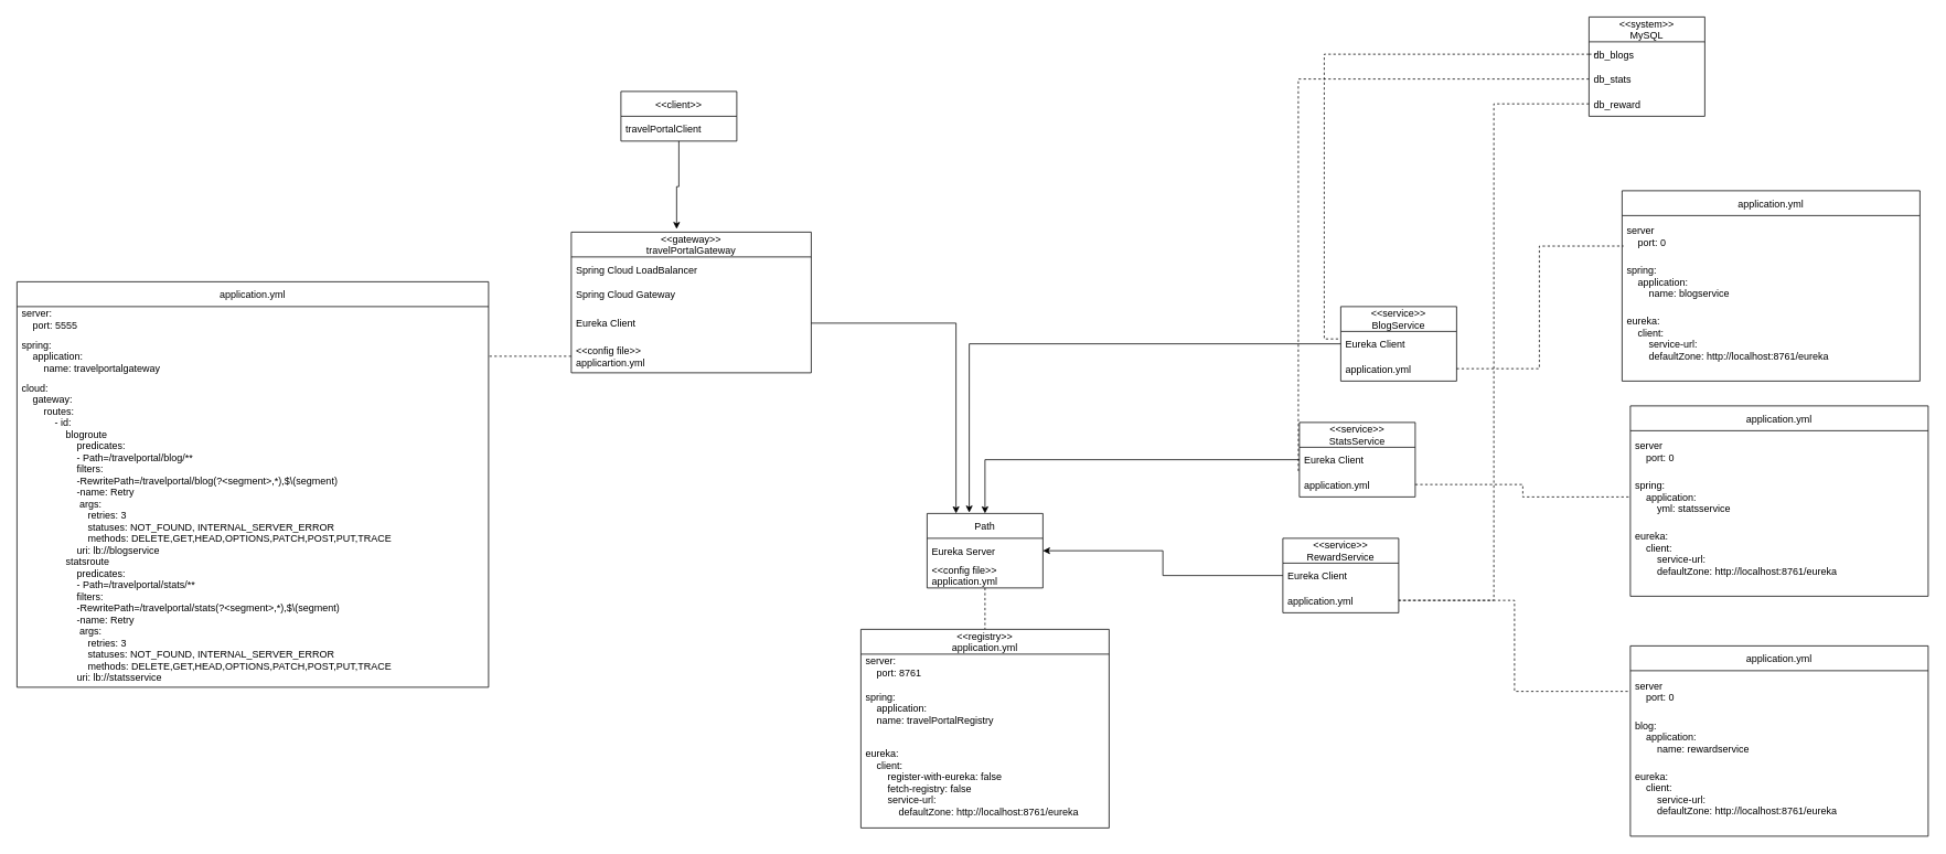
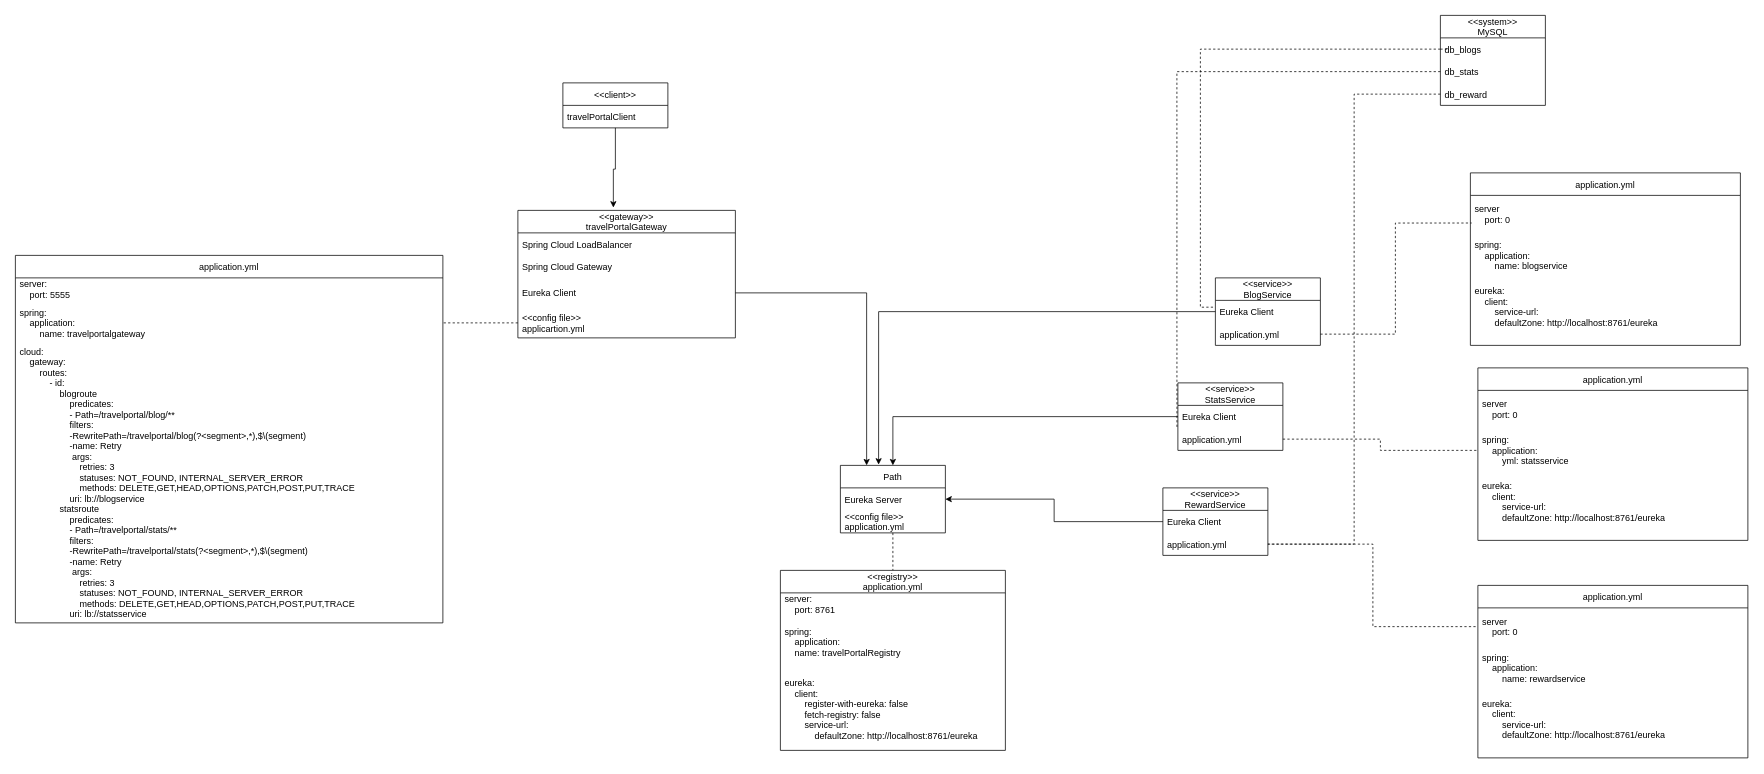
- <mxCell id="34" value="blog:&#10;    application:&#10;        name: rewardservice" style="text;strokeColor=none;fillColor=none;align=left;verticalAlign=middle;spacingLeft=4;spacingRight=4;overflow=hidden;points=[[0,0.5],[1,0.5]];portConstraint=eastwest;rotatable=0;" vertex="1" parent="32"><mxGeometry y="80" width="360" height="60" as="geometry" /></mxCell>
+ <mxCell id="34" value="spring:&#10;    application:&#10;        name: rewardservice" style="text;strokeColor=none;fillColor=none;align=left;verticalAlign=middle;spacingLeft=4;spacingRight=4;overflow=hidden;points=[[0,0.5],[1,0.5]];portConstraint=eastwest;rotatable=0;" vertex="1" parent="32"><mxGeometry y="80" width="360" height="60" as="geometry" /></mxCell>
